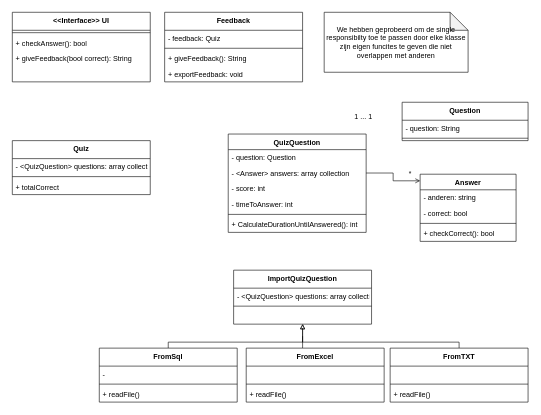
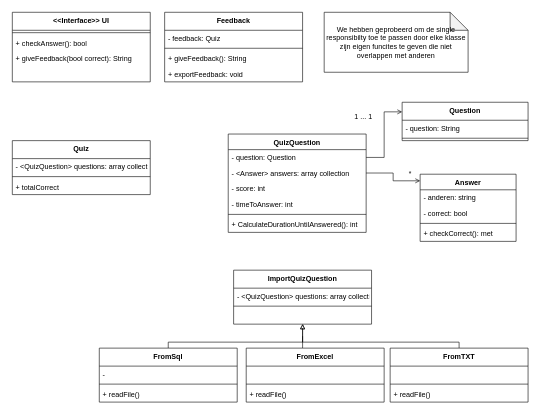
+ <mxCell id="21" style="edgeStyle=orthogonalEdgeStyle;rounded=0;orthogonalLoop=1;jettySize=auto;html=1;entryX=0;entryY=0.25;entryDx=0;entryDy=0;endArrow=open;endFill=0;" parent="1" source="15" target="2" edge="1"><mxGeometry relative="1" as="geometry" /></mxCell>
- <mxCell id="13" value="+ checkCorrect(): bool" style="text;strokeColor=none;fillColor=none;align=left;verticalAlign=top;spacingLeft=4;spacingRight=4;overflow=hidden;rotatable=0;points=[[0,0.5],[1,0.5]];portConstraint=eastwest;" parent="9" vertex="1"><mxGeometry y="86" width="160" height="26" as="geometry" /></mxCell>
+ <mxCell id="13" value="+ checkCorrect(): met" style="text;strokeColor=none;fillColor=none;align=left;verticalAlign=top;spacingLeft=4;spacingRight=4;overflow=hidden;rotatable=0;points=[[0,0.5],[1,0.5]];portConstraint=eastwest;" parent="9" vertex="1"><mxGeometry y="86" width="160" height="26" as="geometry" /></mxCell>
